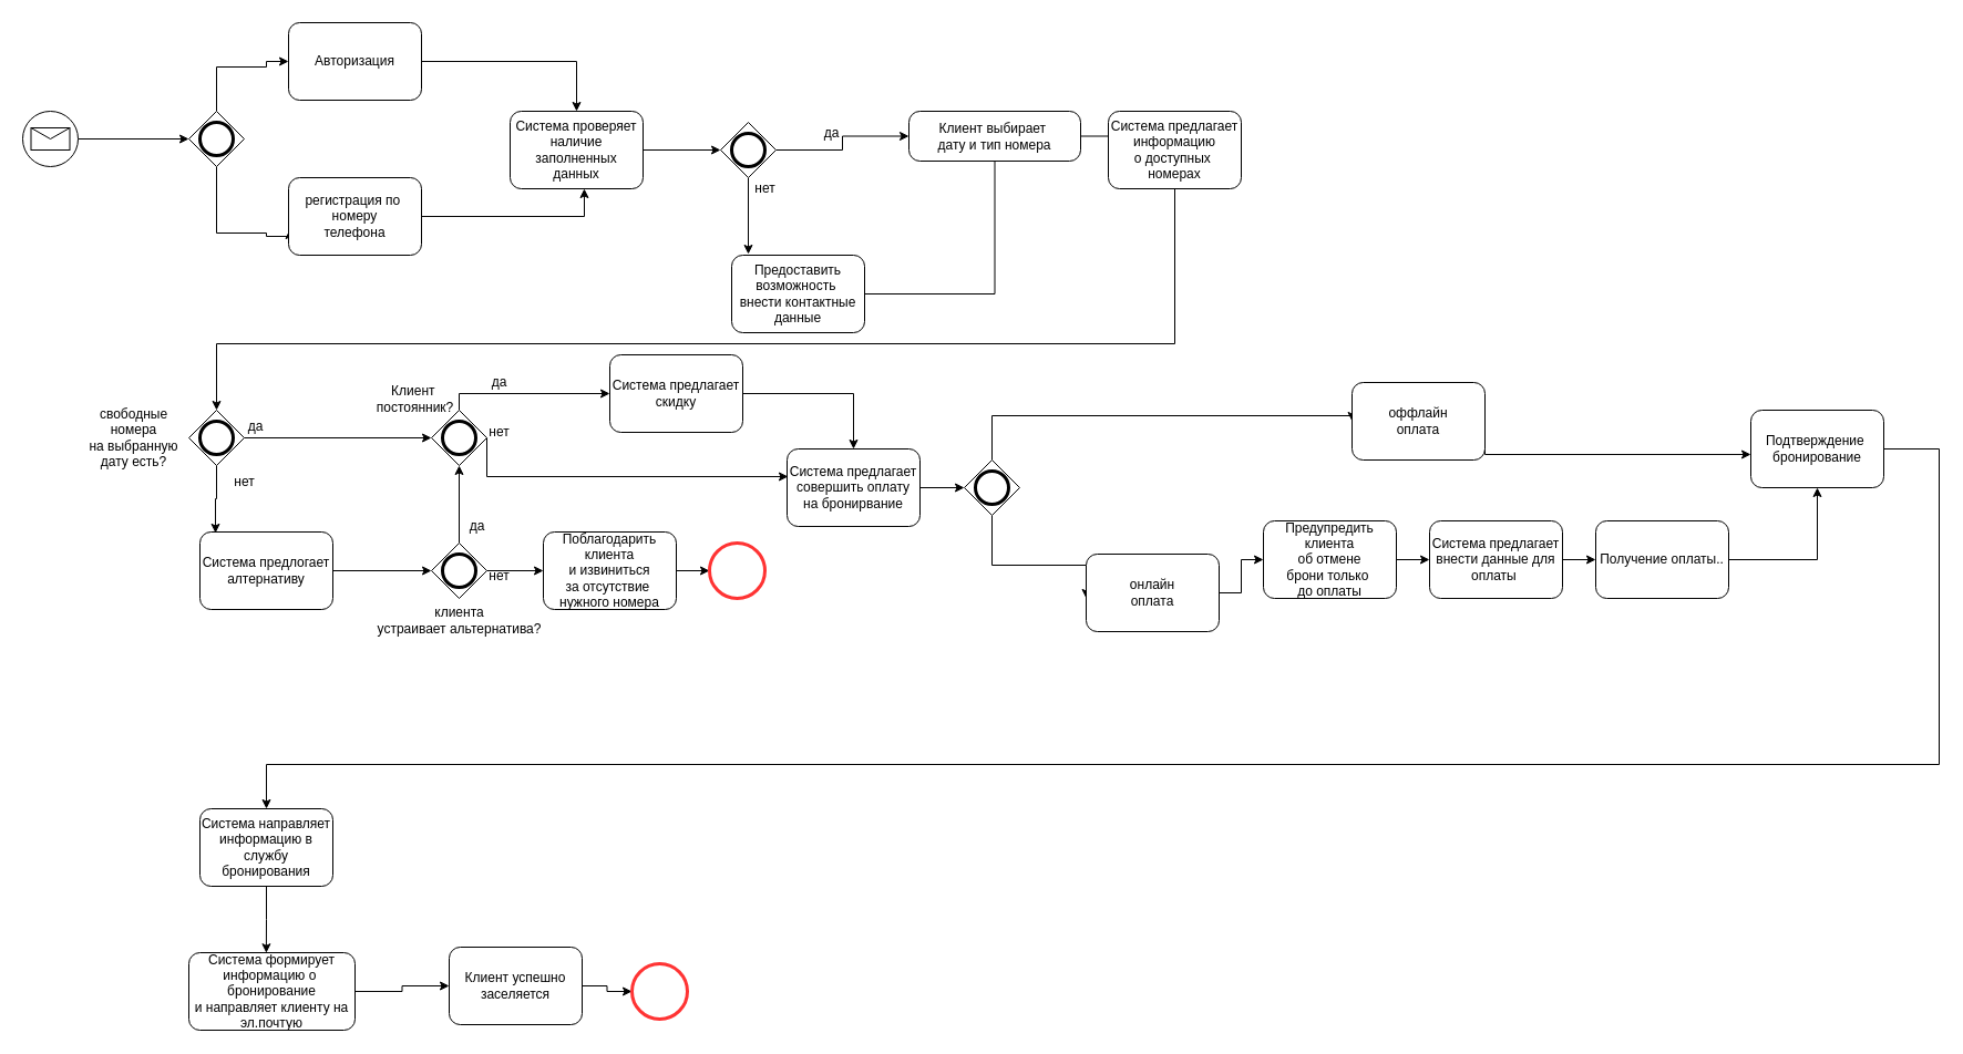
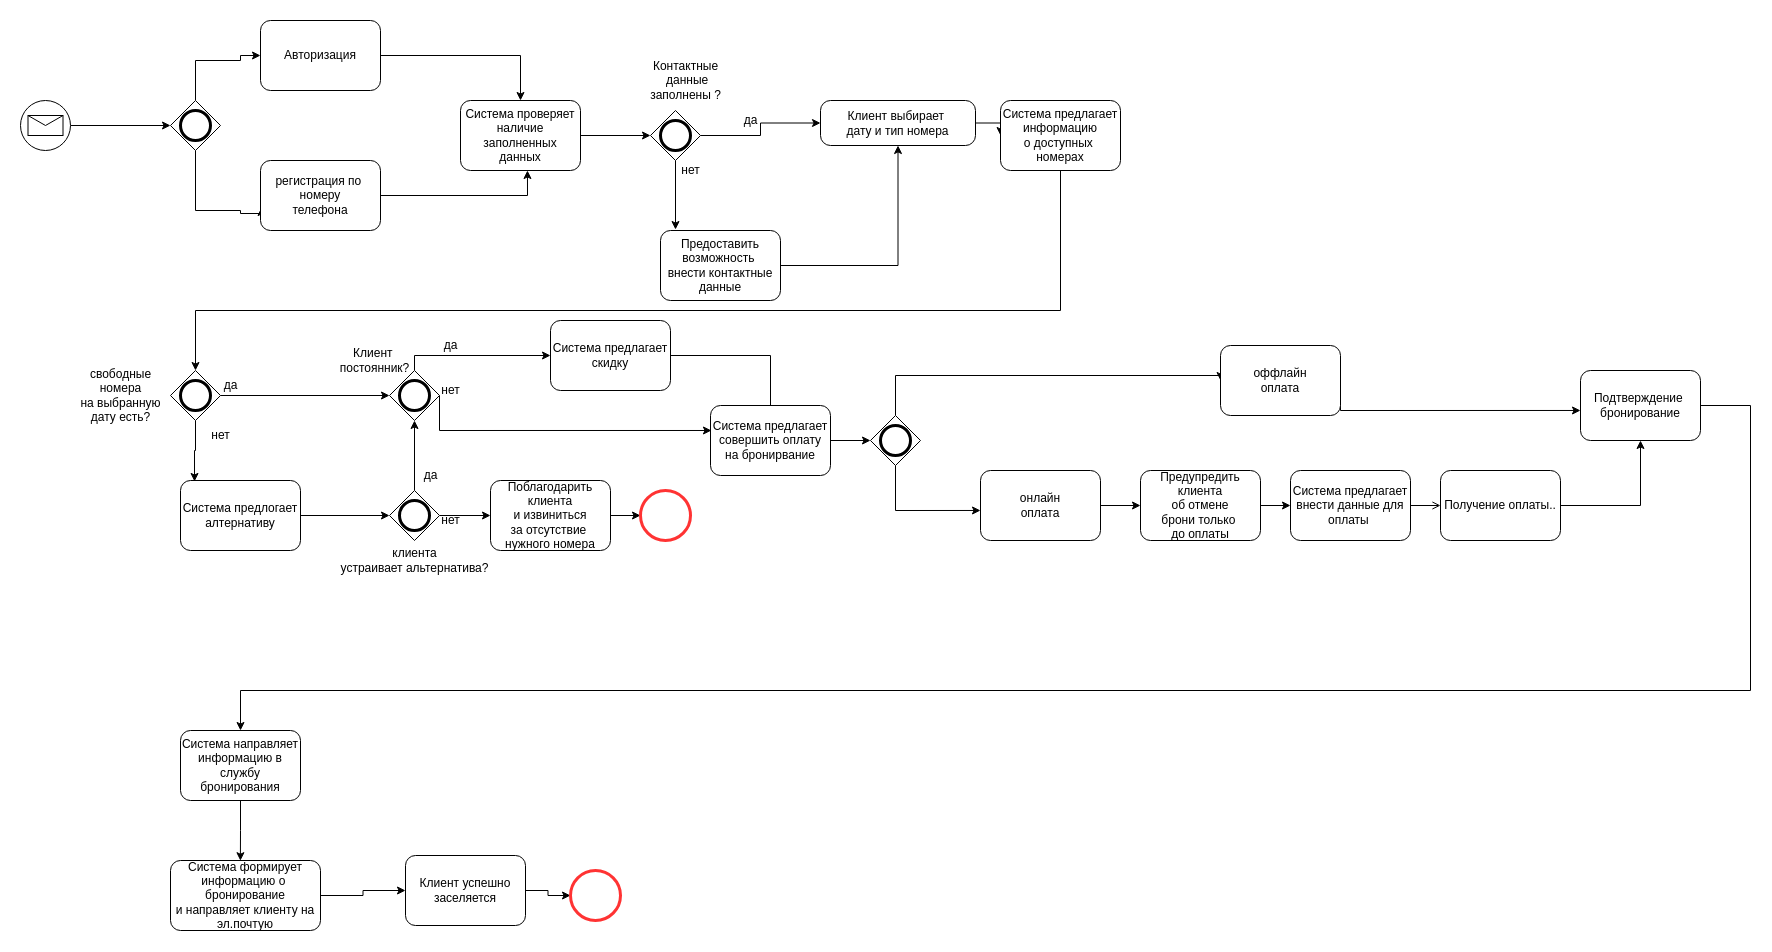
+ <mxCell id="16" value="Контактные&lt;br&gt;&amp;nbsp;данные &lt;br&gt;заполнены ?" style="text;html=1;align=center;verticalAlign=middle;resizable=0;points=[];autosize=1;strokeColor=none;fillColor=none;" vertex="1" parent="1"><mxGeometry x="640" width="90" height="60" as="geometry" y="50" /></mxCell>
- <mxCell id="17" style="edgeStyle=orthogonalEdgeStyle;rounded=0;orthogonalLoop=1;jettySize=auto;html=1;exitX=1;exitY=0.5;exitDx=0;exitDy=0;entryX=0;entryY=0.5;entryDx=0;entryDy=0;endArrow=none;" edge="1" parent="1" source="18" target="24"><mxGeometry relative="1" as="geometry" /></mxCell>
+ <mxCell id="17" style="edgeStyle=orthogonalEdgeStyle;rounded=0;orthogonalLoop=1;jettySize=auto;html=1;exitX=1;exitY=0.5;exitDx=0;exitDy=0;entryX=0;entryY=0.5;entryDx=0;entryDy=0;" edge="1" parent="1" source="18" target="24"><mxGeometry relative="1" as="geometry" /></mxCell>
- <mxCell id="20" style="edgeStyle=orthogonalEdgeStyle;rounded=0;orthogonalLoop=1;jettySize=auto;html=1;entryX=0.5;entryY=1;entryDx=0;entryDy=0;endArrow=none;" edge="1" parent="1" source="21" target="18"><mxGeometry relative="1" as="geometry" /></mxCell>
+ <mxCell id="20" style="edgeStyle=orthogonalEdgeStyle;rounded=0;orthogonalLoop=1;jettySize=auto;html=1;entryX=0.5;entryY=1;entryDx=0;entryDy=0;" edge="1" parent="1" source="21" target="18"><mxGeometry relative="1" as="geometry" /></mxCell>
- <mxCell id="56" style="edgeStyle=orthogonalEdgeStyle;rounded=0;orthogonalLoop=1;jettySize=auto;html=1;entryX=0.5;entryY=0;entryDx=0;entryDy=0;" edge="1" parent="1" source="57" target="30"><mxGeometry relative="1" as="geometry" /></mxCell>
+ <mxCell id="56" style="edgeStyle=orthogonalEdgeStyle;rounded=0;orthogonalLoop=1;jettySize=auto;html=1;entryX=0.5;entryY=0;entryDx=0;entryDy=0;endArrow=none;" edge="1" parent="1" source="57" target="30"><mxGeometry relative="1" as="geometry" /></mxCell>
- <mxCell id="61" style="edgeStyle=orthogonalEdgeStyle;rounded=0;orthogonalLoop=1;jettySize=auto;html=1;exitX=1;exitY=0.5;exitDx=0;exitDy=0;entryX=0;entryY=0.5;entryDx=0;entryDy=0;" edge="1" parent="1" source="62" target="64"><mxGeometry relative="1" as="geometry" /></mxCell>
+ <mxCell id="61" style="edgeStyle=orthogonalEdgeStyle;rounded=0;orthogonalLoop=1;jettySize=auto;html=1;exitX=1;exitY=0.5;exitDx=0;exitDy=0;entryX=0;entryY=0.5;entryDx=0;entryDy=0;endArrow=open;" edge="1" parent="1" source="62" target="64"><mxGeometry relative="1" as="geometry" /></mxCell>
- <mxCell id="50" value="онлайн&lt;br&gt;оплата" style="rounded=1;whiteSpace=wrap;html=1;container=1;collapsible=0;absoluteArcSize=1;arcSize=20;childLayout=stackLayout;horizontal=1;horizontalStack=0;resizeParent=1;resizeParentMax=0;resizeLast=0;" vertex="1" parent="1"><mxGeometry x="980" y="500" width="120" height="70" as="geometry" /></mxCell>
+ <mxCell id="50" value="онлайн&lt;br&gt;оплата" style="rounded=1;whiteSpace=wrap;html=1;container=1;collapsible=0;absoluteArcSize=1;arcSize=20;childLayout=stackLayout;horizontal=1;horizontalStack=0;resizeParent=1;resizeParentMax=0;resizeLast=0;" vertex="1" parent="1"><mxGeometry x="980" y="470" width="120" height="70" as="geometry" /></mxCell>
